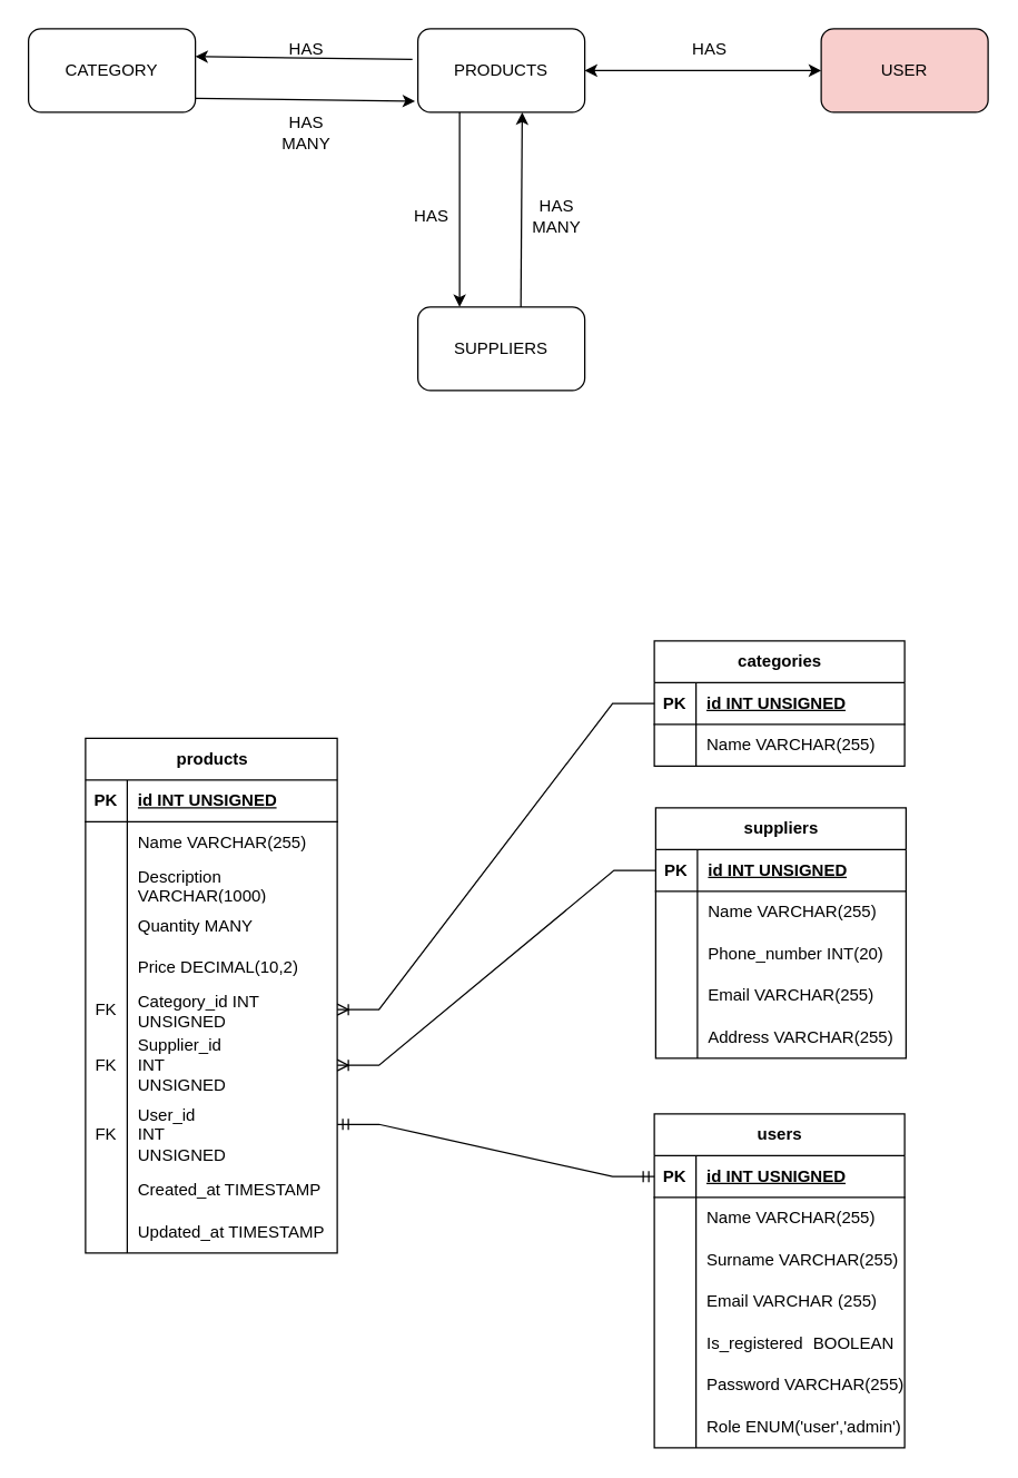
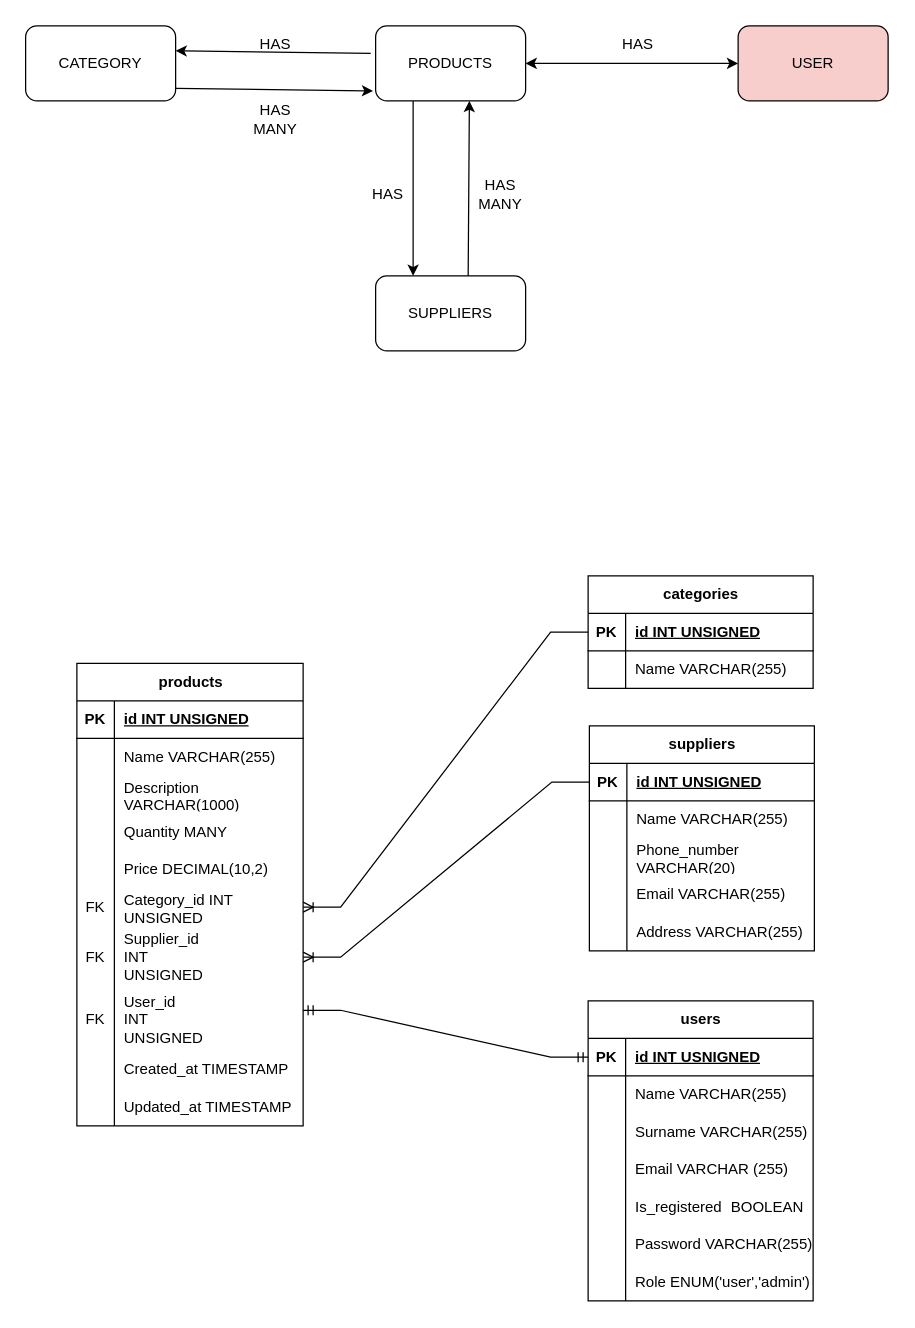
- <mxCell id="28" value="Phone_number INT(20)" style="shape=partialRectangle;connectable=0;fillColor=none;top=0;left=0;bottom=0;right=0;align=left;spacingLeft=6;overflow=hidden;whiteSpace=wrap;html=1;" parent="26" vertex="1"><mxGeometry x="30" width="150" height="30" as="geometry"><mxRectangle width="150" height="30" as="alternateBounds" /></mxGeometry></mxCell>
+ <mxCell id="28" value="Phone_number VARCHAR(20)" style="shape=partialRectangle;connectable=0;fillColor=none;top=0;left=0;bottom=0;right=0;align=left;spacingLeft=6;overflow=hidden;whiteSpace=wrap;html=1;" parent="26" vertex="1"><mxGeometry x="30" width="150" height="30" as="geometry"><mxRectangle width="150" height="30" as="alternateBounds" /></mxGeometry></mxCell>
